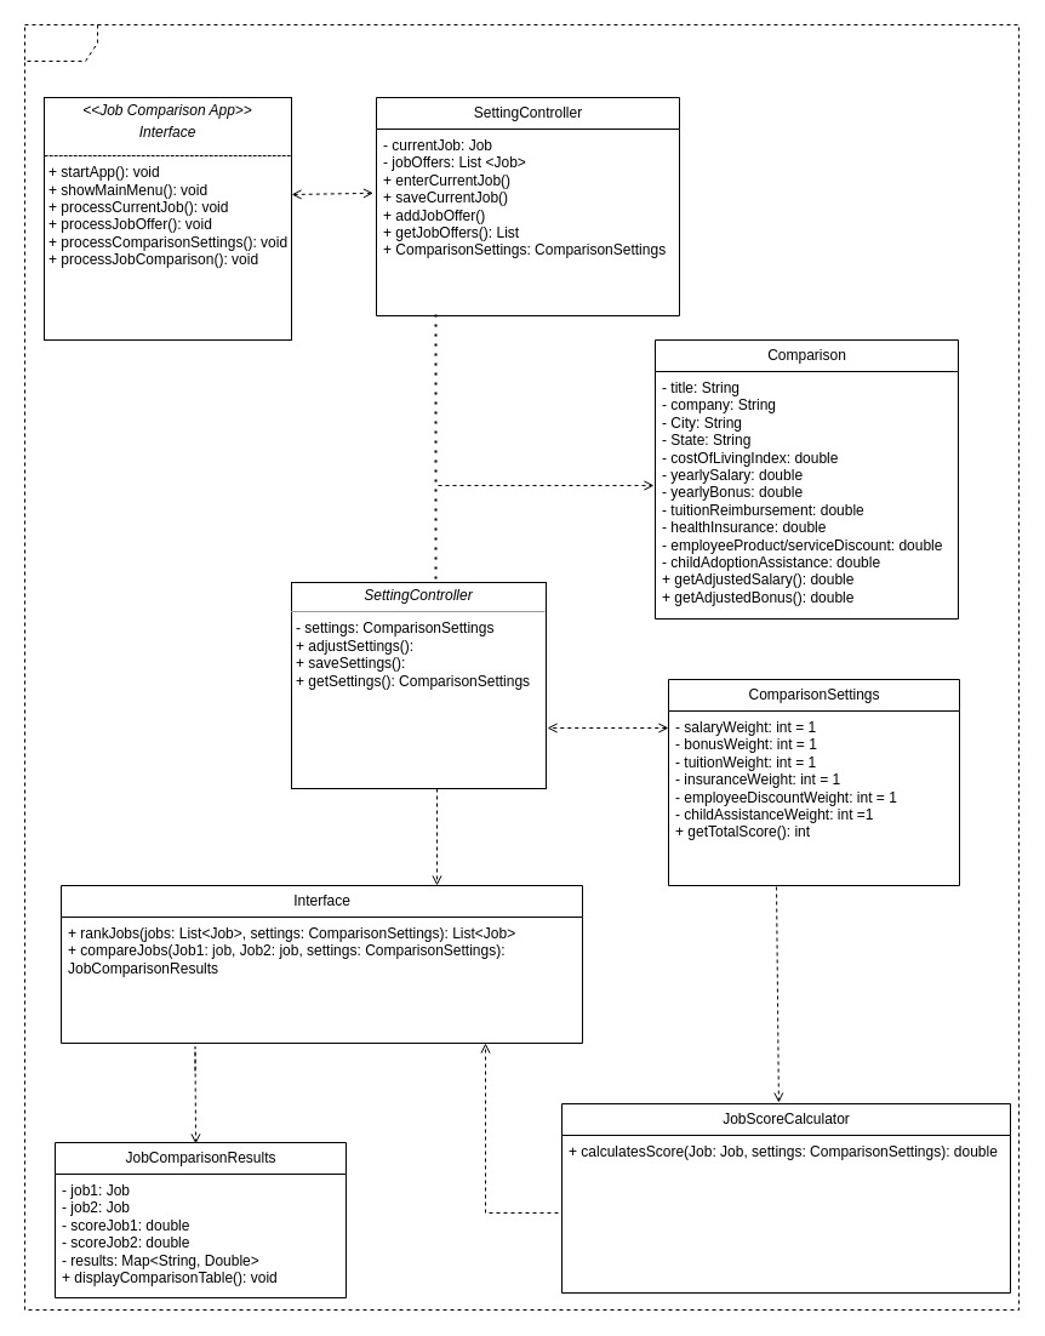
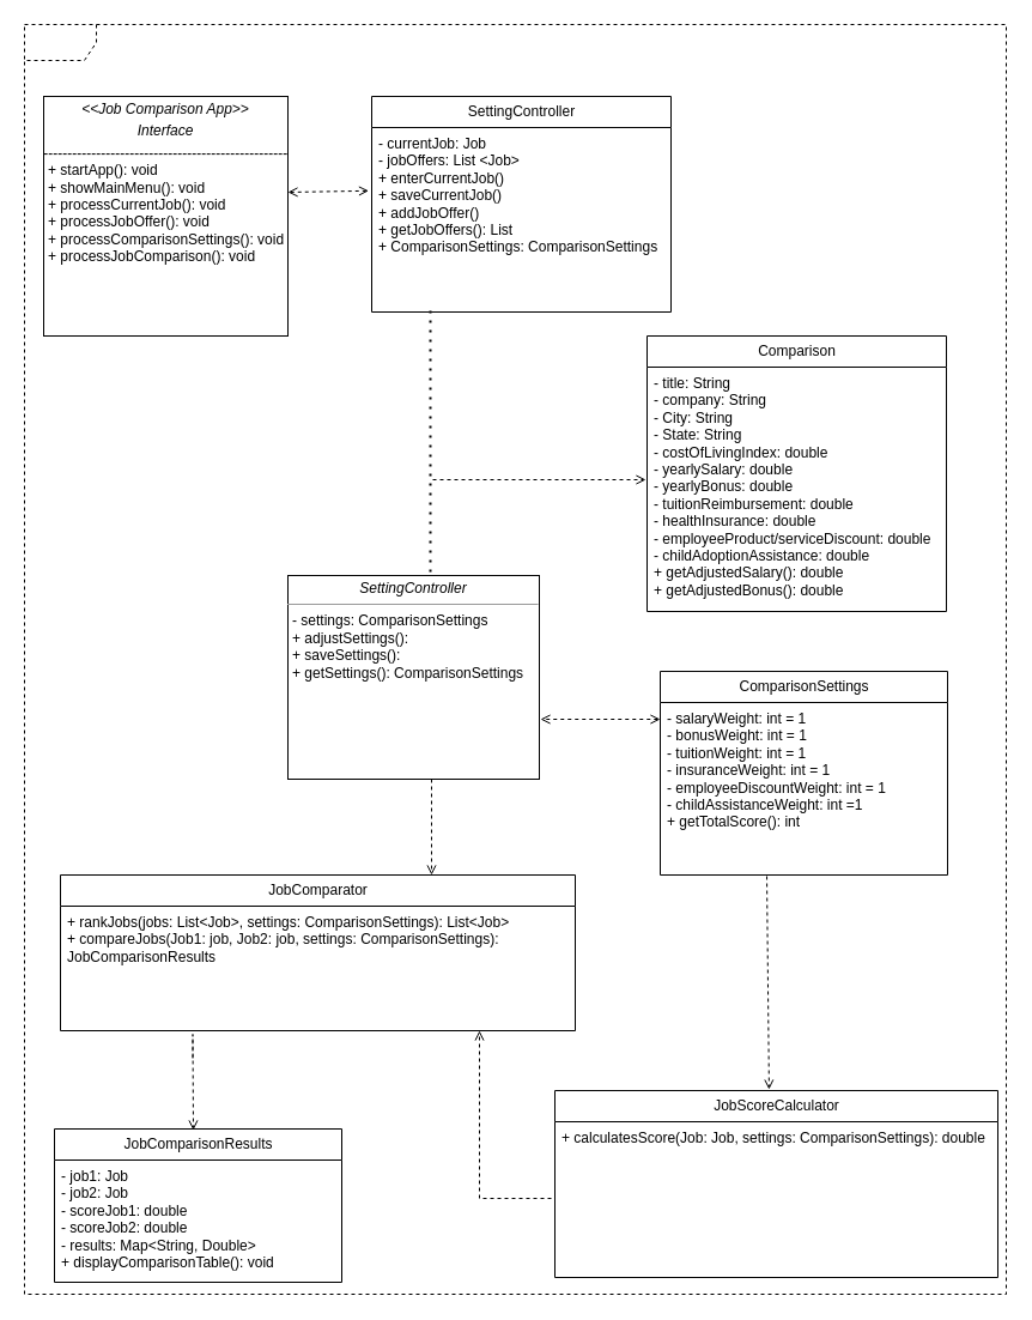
- <mxCell id="9" value="&lt;font style=&quot;font-size: 12px;&quot; face=&quot;Helvetica&quot;&gt;Interface&lt;/font&gt;" style="swimlane;html=1;fontStyle=0;childLayout=stackLayout;horizontal=1;startSize=26;fillColor=none;horizontalStack=0;resizeParent=1;resizeLast=0;collapsible=1;marginBottom=0;swimlaneFillColor=#ffffff;rounded=0;shadow=0;comic=0;labelBackgroundColor=none;strokeWidth=1;fontFamily=Verdana;fontSize=10;align=center;" parent="1" vertex="1"><mxGeometry x="50" y="730" width="430" height="130" as="geometry" /></mxCell>
+ <mxCell id="9" value="&lt;font style=&quot;font-size: 12px;&quot; face=&quot;Helvetica&quot;&gt;JobComparator&lt;/font&gt;" style="swimlane;html=1;fontStyle=0;childLayout=stackLayout;horizontal=1;startSize=26;fillColor=none;horizontalStack=0;resizeParent=1;resizeLast=0;collapsible=1;marginBottom=0;swimlaneFillColor=#ffffff;rounded=0;shadow=0;comic=0;labelBackgroundColor=none;strokeWidth=1;fontFamily=Verdana;fontSize=10;align=center;" parent="1" vertex="1"><mxGeometry x="50" y="730" width="430" height="130" as="geometry" /></mxCell>
